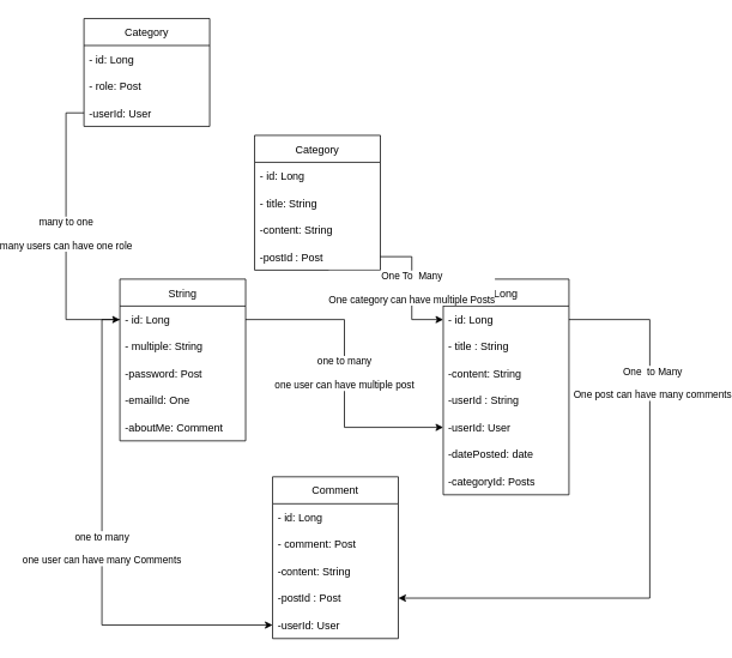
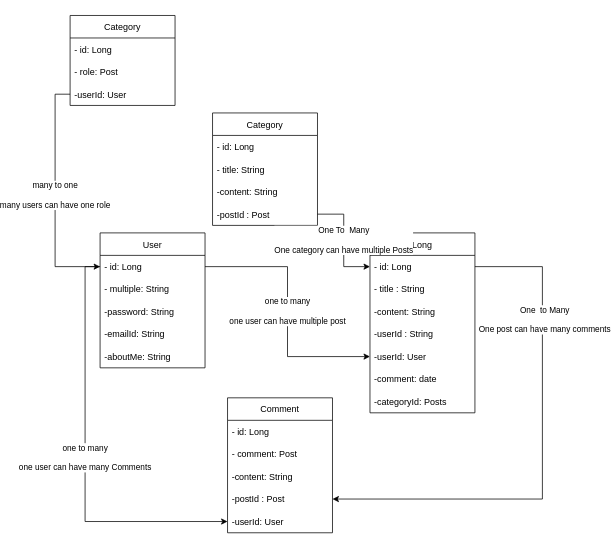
- <mxCell id="2" value="String" style="swimlane;fontStyle=0;childLayout=stackLayout;horizontal=1;startSize=30;horizontalStack=0;resizeParent=1;resizeParentMax=0;resizeLast=0;collapsible=1;marginBottom=0;" vertex="1" parent="1"><mxGeometry x="60" y="310" width="140" height="180" as="geometry" /></mxCell>
+ <mxCell id="2" value="User" style="swimlane;fontStyle=0;childLayout=stackLayout;horizontal=1;startSize=30;horizontalStack=0;resizeParent=1;resizeParentMax=0;resizeLast=0;collapsible=1;marginBottom=0;" vertex="1" parent="1"><mxGeometry x="60" y="310" width="140" height="180" as="geometry" /></mxCell>
- <mxCell id="5" value="-password: Post" style="text;strokeColor=none;fillColor=none;align=left;verticalAlign=middle;spacingLeft=4;spacingRight=4;overflow=hidden;points=[[0,0.5],[1,0.5]];portConstraint=eastwest;rotatable=0;" vertex="1" parent="2"><mxGeometry y="90" width="140" height="30" as="geometry" /></mxCell>
+ <mxCell id="5" value="-password: String" style="text;strokeColor=none;fillColor=none;align=left;verticalAlign=middle;spacingLeft=4;spacingRight=4;overflow=hidden;points=[[0,0.5],[1,0.5]];portConstraint=eastwest;rotatable=0;" vertex="1" parent="2"><mxGeometry y="90" width="140" height="30" as="geometry" /></mxCell>
- <mxCell id="6" value="-emailId: One" style="text;strokeColor=none;fillColor=none;align=left;verticalAlign=middle;spacingLeft=4;spacingRight=4;overflow=hidden;points=[[0,0.5],[1,0.5]];portConstraint=eastwest;rotatable=0;" vertex="1" parent="2"><mxGeometry y="120" width="140" height="30" as="geometry" /></mxCell>
+ <mxCell id="6" value="-emailId: String" style="text;strokeColor=none;fillColor=none;align=left;verticalAlign=middle;spacingLeft=4;spacingRight=4;overflow=hidden;points=[[0,0.5],[1,0.5]];portConstraint=eastwest;rotatable=0;" vertex="1" parent="2"><mxGeometry y="120" width="140" height="30" as="geometry" /></mxCell>
- <mxCell id="7" value="-aboutMe: Comment" style="text;strokeColor=none;fillColor=none;align=left;verticalAlign=middle;spacingLeft=4;spacingRight=4;overflow=hidden;points=[[0,0.5],[1,0.5]];portConstraint=eastwest;rotatable=0;" vertex="1" parent="2"><mxGeometry y="150" width="140" height="30" as="geometry" /></mxCell>
+ <mxCell id="7" value="-aboutMe: String" style="text;strokeColor=none;fillColor=none;align=left;verticalAlign=middle;spacingLeft=4;spacingRight=4;overflow=hidden;points=[[0,0.5],[1,0.5]];portConstraint=eastwest;rotatable=0;" vertex="1" parent="2"><mxGeometry y="150" width="140" height="30" as="geometry" /></mxCell>
- <mxCell id="14" value="-datePosted: date" style="text;strokeColor=none;fillColor=none;align=left;verticalAlign=middle;spacingLeft=4;spacingRight=4;overflow=hidden;points=[[0,0.5],[1,0.5]];portConstraint=eastwest;rotatable=0;" vertex="1" parent="8"><mxGeometry y="180" width="140" height="30" as="geometry" /></mxCell>
+ <mxCell id="14" value="-comment: date" style="text;strokeColor=none;fillColor=none;align=left;verticalAlign=middle;spacingLeft=4;spacingRight=4;overflow=hidden;points=[[0,0.5],[1,0.5]];portConstraint=eastwest;rotatable=0;" vertex="1" parent="8"><mxGeometry y="180" width="140" height="30" as="geometry" /></mxCell>
